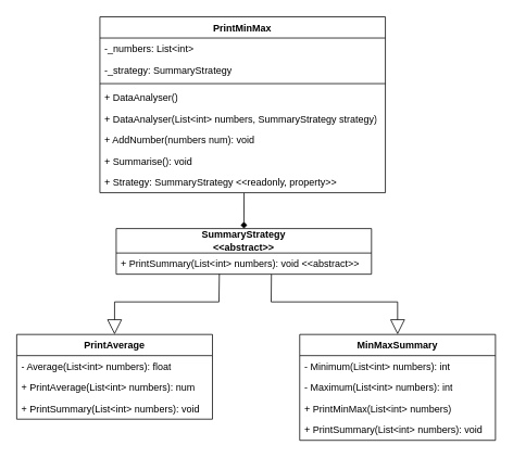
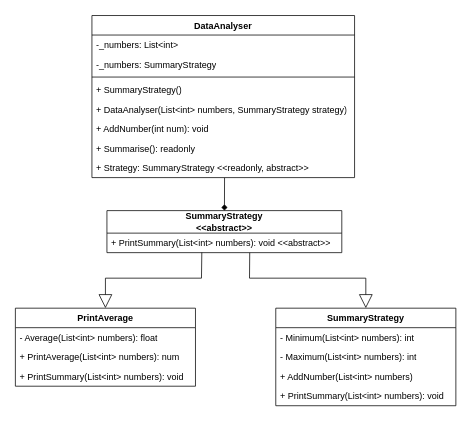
- <mxCell id="2" value="PrintMinMax" style="swimlane;fontStyle=1;align=center;verticalAlign=top;childLayout=stackLayout;horizontal=1;startSize=26;horizontalStack=0;resizeParent=1;resizeParentMax=0;resizeLast=0;collapsible=1;marginBottom=0;whiteSpace=wrap;html=1;" vertex="1" parent="1"><mxGeometry x="122" y="20" width="350" height="216" as="geometry" /></mxCell>
+ <mxCell id="2" value="DataAnalyser" style="swimlane;fontStyle=1;align=center;verticalAlign=top;childLayout=stackLayout;horizontal=1;startSize=26;horizontalStack=0;resizeParent=1;resizeParentMax=0;resizeLast=0;collapsible=1;marginBottom=0;whiteSpace=wrap;html=1;" vertex="1" parent="1"><mxGeometry x="122" y="20" width="350" height="216" as="geometry" /></mxCell>
- <mxCell id="4" value="-_strategy: SummaryStrategy" style="text;strokeColor=none;fillColor=none;align=left;verticalAlign=top;spacingLeft=4;spacingRight=4;overflow=hidden;rotatable=0;points=[[0,0.5],[1,0.5]];portConstraint=eastwest;whiteSpace=wrap;html=1;" vertex="1" parent="2"><mxGeometry y="52" width="350" height="26" as="geometry" /></mxCell>
+ <mxCell id="4" value="-_numbers: SummaryStrategy" style="text;strokeColor=none;fillColor=none;align=left;verticalAlign=top;spacingLeft=4;spacingRight=4;overflow=hidden;rotatable=0;points=[[0,0.5],[1,0.5]];portConstraint=eastwest;whiteSpace=wrap;html=1;" vertex="1" parent="2"><mxGeometry y="52" width="350" height="26" as="geometry" /></mxCell>
- <mxCell id="6" value="+ DataAnalyser()" style="text;strokeColor=none;fillColor=none;align=left;verticalAlign=top;spacingLeft=4;spacingRight=4;overflow=hidden;rotatable=0;points=[[0,0.5],[1,0.5]];portConstraint=eastwest;whiteSpace=wrap;html=1;" vertex="1" parent="2"><mxGeometry y="86" width="350" height="26" as="geometry" /></mxCell>
+ <mxCell id="6" value="+ SummaryStrategy()" style="text;strokeColor=none;fillColor=none;align=left;verticalAlign=top;spacingLeft=4;spacingRight=4;overflow=hidden;rotatable=0;points=[[0,0.5],[1,0.5]];portConstraint=eastwest;whiteSpace=wrap;html=1;" vertex="1" parent="2"><mxGeometry y="86" width="350" height="26" as="geometry" /></mxCell>
- <mxCell id="8" value="+ AddNumber(numbers num): void" style="text;strokeColor=none;fillColor=none;align=left;verticalAlign=top;spacingLeft=4;spacingRight=4;overflow=hidden;rotatable=0;points=[[0,0.5],[1,0.5]];portConstraint=eastwest;whiteSpace=wrap;html=1;" vertex="1" parent="2"><mxGeometry y="138" width="350" height="26" as="geometry" /></mxCell>
+ <mxCell id="8" value="+ AddNumber(int num): void" style="text;strokeColor=none;fillColor=none;align=left;verticalAlign=top;spacingLeft=4;spacingRight=4;overflow=hidden;rotatable=0;points=[[0,0.5],[1,0.5]];portConstraint=eastwest;whiteSpace=wrap;html=1;" vertex="1" parent="2"><mxGeometry y="138" width="350" height="26" as="geometry" /></mxCell>
- <mxCell id="9" value="+ Summarise(): void" style="text;strokeColor=none;fillColor=none;align=left;verticalAlign=top;spacingLeft=4;spacingRight=4;overflow=hidden;rotatable=0;points=[[0,0.5],[1,0.5]];portConstraint=eastwest;whiteSpace=wrap;html=1;" vertex="1" parent="2"><mxGeometry y="164" width="350" height="26" as="geometry" /></mxCell>
+ <mxCell id="9" value="+ Summarise(): readonly" style="text;strokeColor=none;fillColor=none;align=left;verticalAlign=top;spacingLeft=4;spacingRight=4;overflow=hidden;rotatable=0;points=[[0,0.5],[1,0.5]];portConstraint=eastwest;whiteSpace=wrap;html=1;" vertex="1" parent="2"><mxGeometry y="164" width="350" height="26" as="geometry" /></mxCell>
- <mxCell id="10" value="+ Strategy: SummaryStrategy &amp;lt;&amp;lt;readonly, property&amp;gt;&amp;gt;" style="text;strokeColor=none;fillColor=none;align=left;verticalAlign=top;spacingLeft=4;spacingRight=4;overflow=hidden;rotatable=0;points=[[0,0.5],[1,0.5]];portConstraint=eastwest;whiteSpace=wrap;html=1;" vertex="1" parent="2"><mxGeometry y="190" width="350" height="26" as="geometry" /></mxCell>
+ <mxCell id="10" value="+ Strategy: SummaryStrategy &amp;lt;&amp;lt;readonly, abstract&amp;gt;&amp;gt;" style="text;strokeColor=none;fillColor=none;align=left;verticalAlign=top;spacingLeft=4;spacingRight=4;overflow=hidden;rotatable=0;points=[[0,0.5],[1,0.5]];portConstraint=eastwest;whiteSpace=wrap;html=1;" vertex="1" parent="2"><mxGeometry y="190" width="350" height="26" as="geometry" /></mxCell>
- <mxCell id="18" value="&lt;b&gt;MinMaxSummary&lt;/b&gt;" style="swimlane;fontStyle=0;childLayout=stackLayout;horizontal=1;startSize=26;fillColor=none;horizontalStack=0;resizeParent=1;resizeParentMax=0;resizeLast=0;collapsible=1;marginBottom=0;whiteSpace=wrap;html=1;" vertex="1" parent="1"><mxGeometry x="367" y="410" width="240" height="130" as="geometry" /></mxCell>
+ <mxCell id="18" value="&lt;b&gt;SummaryStrategy&lt;/b&gt;" style="swimlane;fontStyle=0;childLayout=stackLayout;horizontal=1;startSize=26;fillColor=none;horizontalStack=0;resizeParent=1;resizeParentMax=0;resizeLast=0;collapsible=1;marginBottom=0;whiteSpace=wrap;html=1;" vertex="1" parent="1"><mxGeometry x="367" y="410" width="240" height="130" as="geometry" /></mxCell>
- <mxCell id="21" value="+ PrintMinMax(List&amp;lt;int&amp;gt; numbers)" style="text;strokeColor=none;fillColor=none;align=left;verticalAlign=top;spacingLeft=4;spacingRight=4;overflow=hidden;rotatable=0;points=[[0,0.5],[1,0.5]];portConstraint=eastwest;whiteSpace=wrap;html=1;" vertex="1" parent="18"><mxGeometry y="78" width="240" height="26" as="geometry" /></mxCell>
+ <mxCell id="21" value="+ AddNumber(List&amp;lt;int&amp;gt; numbers)" style="text;strokeColor=none;fillColor=none;align=left;verticalAlign=top;spacingLeft=4;spacingRight=4;overflow=hidden;rotatable=0;points=[[0,0.5],[1,0.5]];portConstraint=eastwest;whiteSpace=wrap;html=1;" vertex="1" parent="18"><mxGeometry y="78" width="240" height="26" as="geometry" /></mxCell>
